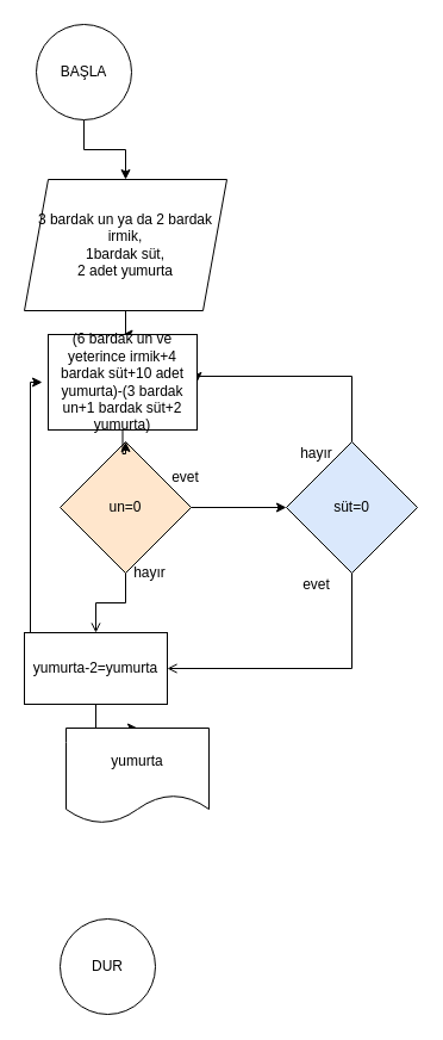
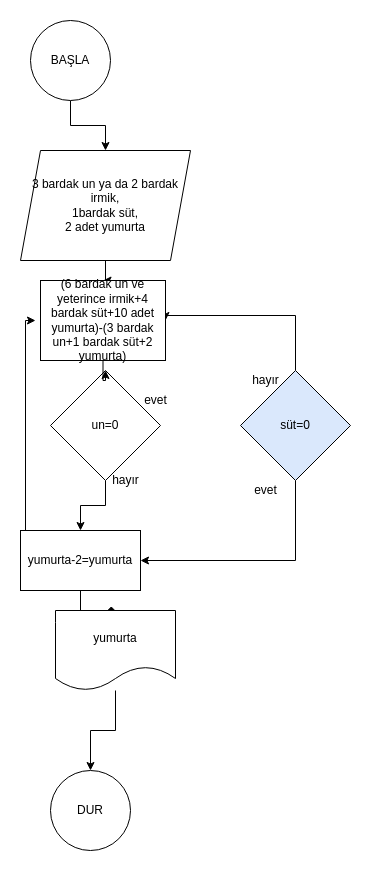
- <mxCell id="9" value="un=0" style="rhombus;whiteSpace=wrap;html=1;fillColor=#ffe6cc;" vertex="1" parent="1"><mxGeometry x="50" y="370" width="110" height="110" as="geometry" /></mxCell>
+ <mxCell id="9" value="un=0" style="rhombus;whiteSpace=wrap;html=1;" vertex="1" parent="1"><mxGeometry x="50" y="370" width="110" height="110" as="geometry" /></mxCell>
- <mxCell id="7" value="" style="edgeStyle=orthogonalEdgeStyle;rounded=0;orthogonalLoop=1;jettySize=auto;html=1;" edge="1" parent="1" source="9" target="12"><mxGeometry relative="1" as="geometry" /></mxCell>
- <mxCell id="8" value="" style="edgeStyle=orthogonalEdgeStyle;rounded=0;orthogonalLoop=1;jettySize=auto;html=1;endArrow=open;" edge="1" parent="1" source="9" target="16"><mxGeometry relative="1" as="geometry" /></mxCell>
+ <mxCell id="8" value="" style="edgeStyle=orthogonalEdgeStyle;rounded=0;orthogonalLoop=1;jettySize=auto;html=1;" edge="1" parent="1" source="9" target="16"><mxGeometry relative="1" as="geometry" /></mxCell>
- <mxCell id="11" style="edgeStyle=orthogonalEdgeStyle;rounded=0;orthogonalLoop=1;jettySize=auto;html=1;entryX=1;entryY=0.5;entryDx=0;entryDy=0;endArrow=open;" edge="1" parent="1" source="12" target="16"><mxGeometry relative="1" as="geometry"><Array as="points"><mxPoint x="295" y="560" /></Array></mxGeometry></mxCell>
+ <mxCell id="11" style="edgeStyle=orthogonalEdgeStyle;rounded=0;orthogonalLoop=1;jettySize=auto;html=1;entryX=1;entryY=0.5;entryDx=0;entryDy=0;" edge="1" parent="1" source="12" target="16"><mxGeometry relative="1" as="geometry"><Array as="points"><mxPoint x="295" y="560" /></Array></mxGeometry></mxCell>
- <mxCell id="15" value="" style="edgeStyle=orthogonalEdgeStyle;rounded=0;orthogonalLoop=1;jettySize=auto;html=1;" edge="1" parent="1" source="16" target="23"><mxGeometry relative="1" as="geometry" /></mxCell>
+ <mxCell id="15" value="" style="edgeStyle=orthogonalEdgeStyle;rounded=0;orthogonalLoop=1;jettySize=auto;html=1;endArrow=diamond;" edge="1" parent="1" source="16" target="23"><mxGeometry relative="1" as="geometry" /></mxCell>
+ <mxCell id="22" value="" style="edgeStyle=orthogonalEdgeStyle;rounded=0;orthogonalLoop=1;jettySize=auto;html=1;" edge="1" parent="1" source="23" target="4"><mxGeometry relative="1" as="geometry" /></mxCell>
